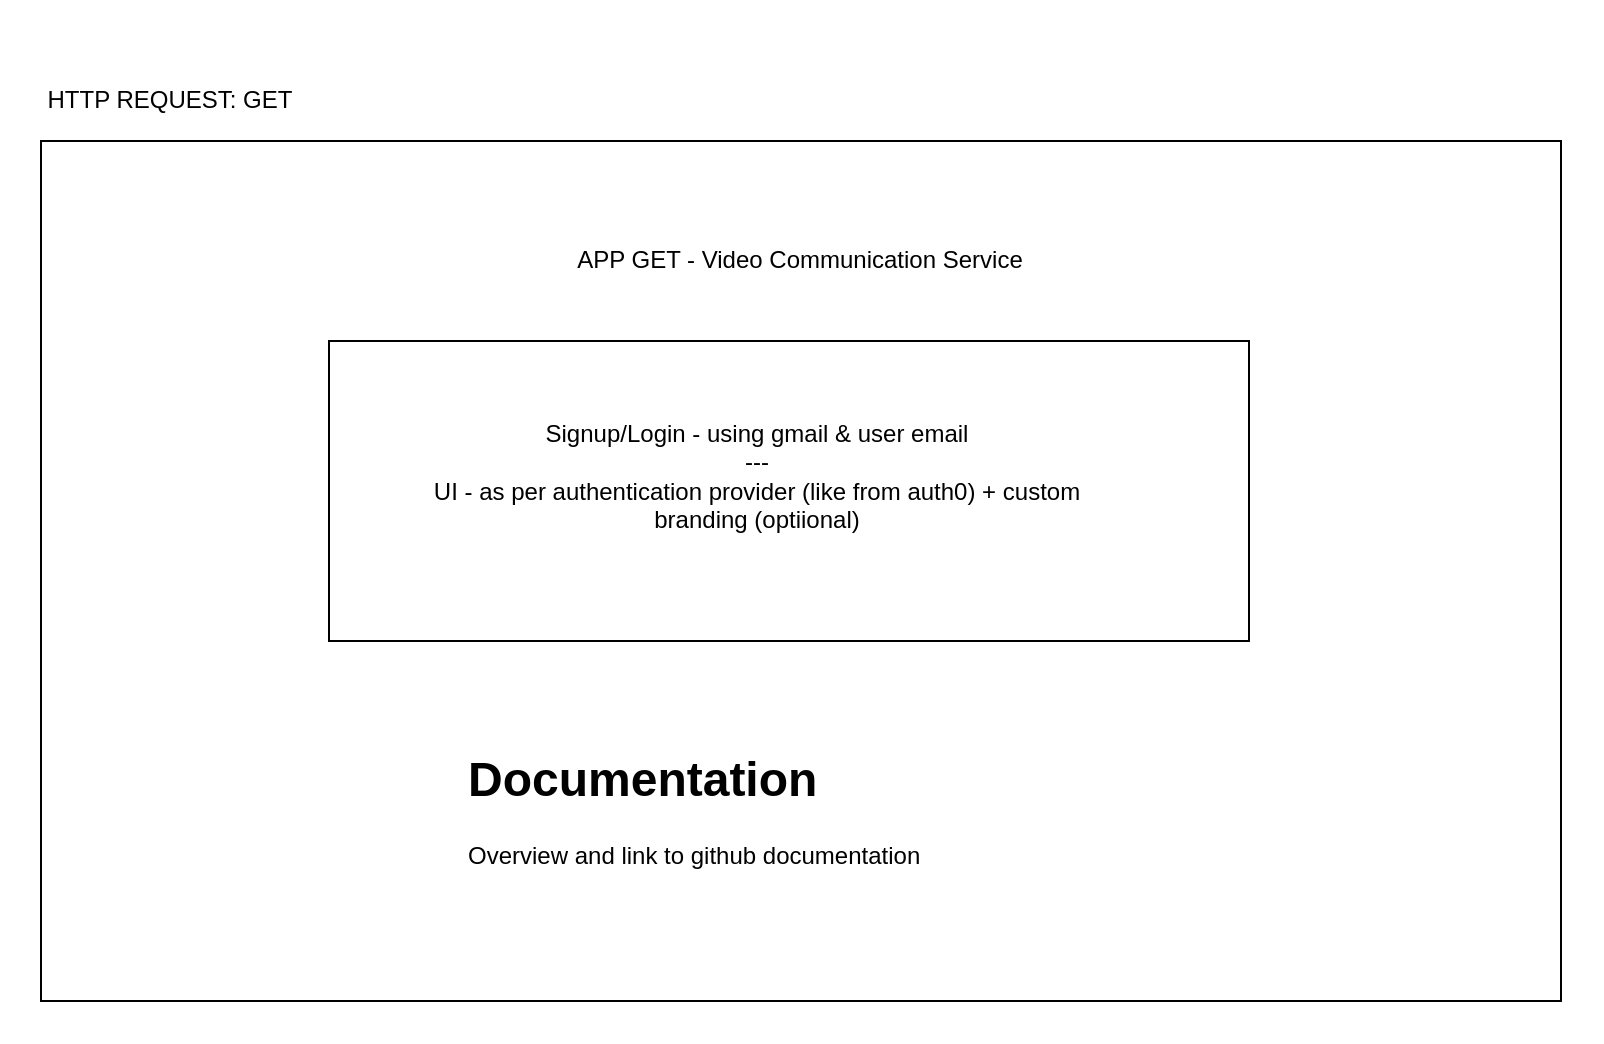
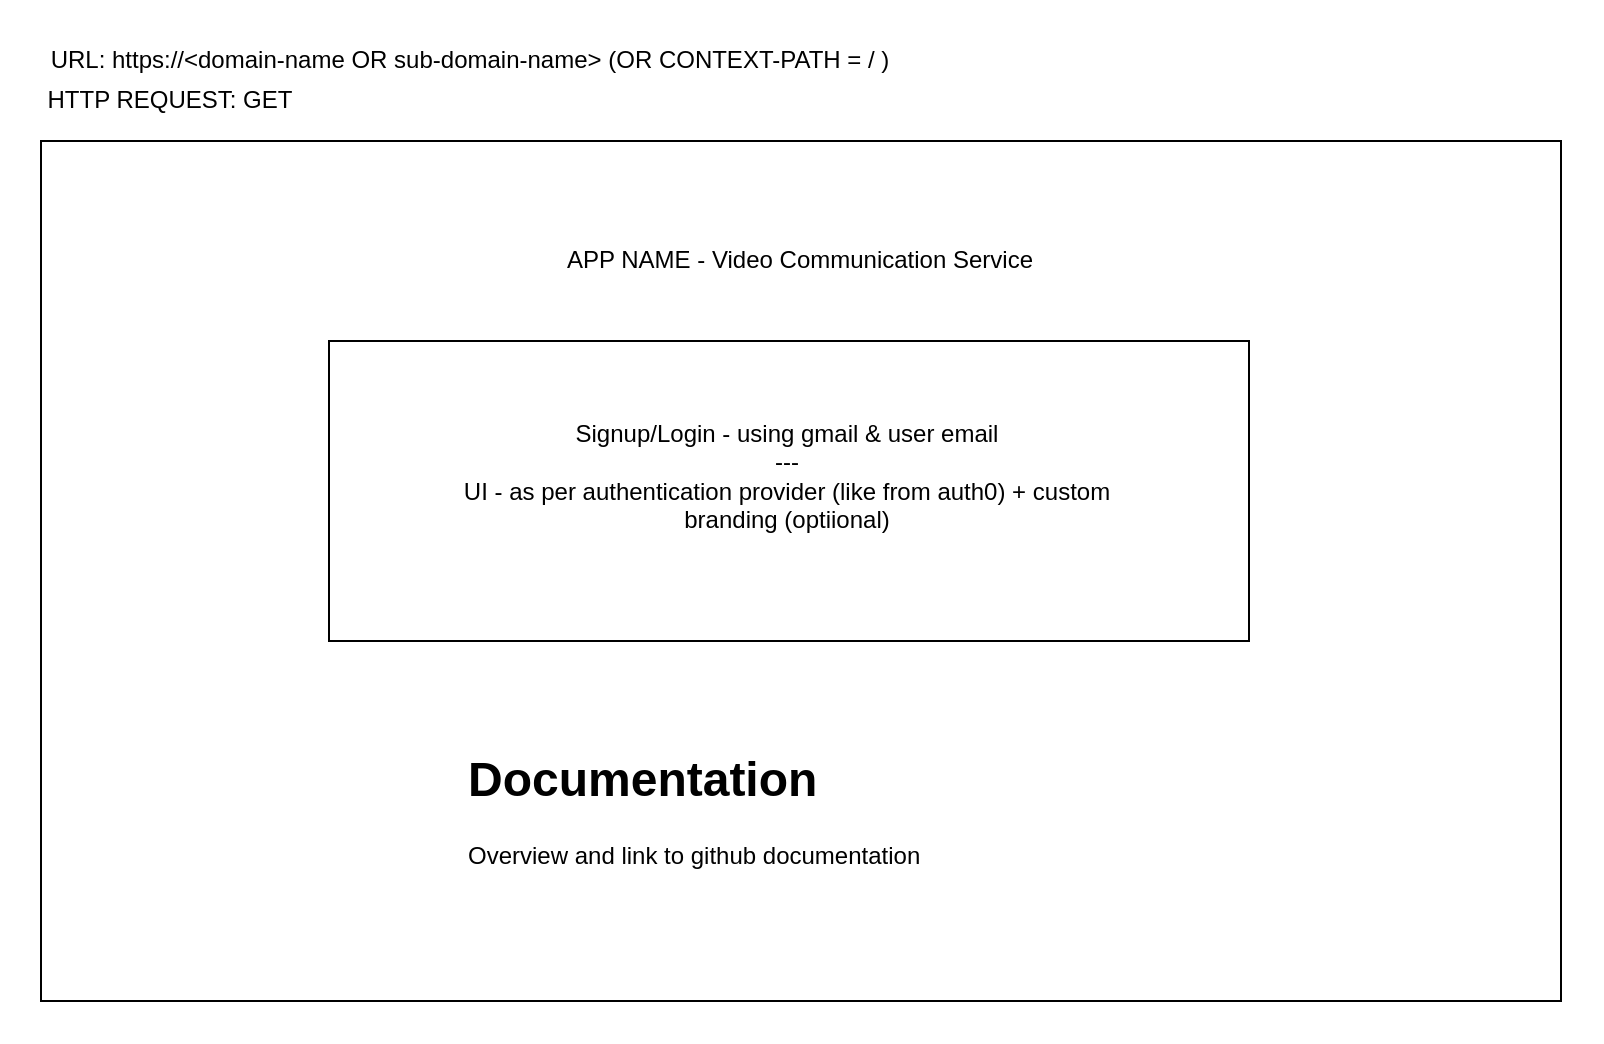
+ <mxCell id="7" value="URL: https://&amp;lt;domain-name OR sub-domain-name&amp;gt; (OR CONTEXT-PATH = / )" style="text;html=1;strokeColor=none;fillColor=none;align=center;verticalAlign=middle;whiteSpace=wrap;rounded=0;" vertex="1" parent="1"><mxGeometry x="20" y="20" width="430" height="20" as="geometry" /></mxCell>
- <mxCell id="3" value="APP GET - Video Communication Service" style="text;html=1;strokeColor=none;fillColor=none;align=center;verticalAlign=middle;whiteSpace=wrap;rounded=0;" vertex="1" parent="1"><mxGeometry x="270" y="120" width="260" height="20" as="geometry" /></mxCell>
+ <mxCell id="3" value="APP NAME - Video Communication Service" style="text;html=1;strokeColor=none;fillColor=none;align=center;verticalAlign=middle;whiteSpace=wrap;rounded=0;" vertex="1" parent="1"><mxGeometry x="270" y="120" width="260" height="20" as="geometry" /></mxCell>
- <mxCell id="5" value="Signup/Login - using gmail &amp;amp; user email&lt;br&gt;---&lt;br&gt;UI - as per authentication provider (like from auth0) + custom branding (optiional)" style="text;html=1;strokeColor=none;fillColor=none;align=center;verticalAlign=middle;whiteSpace=wrap;rounded=0;" vertex="1" parent="1"><mxGeometry x="213" y="210" width="331" height="55" as="geometry" /></mxCell>
+ <mxCell id="5" value="Signup/Login - using gmail &amp;amp; user email&lt;br&gt;---&lt;br&gt;UI - as per authentication provider (like from auth0) + custom branding (optiional)" style="text;html=1;strokeColor=none;fillColor=none;align=center;verticalAlign=middle;whiteSpace=wrap;rounded=0;" vertex="1" parent="1"><mxGeometry x="228" y="210" width="331" height="55" as="geometry" /></mxCell>
